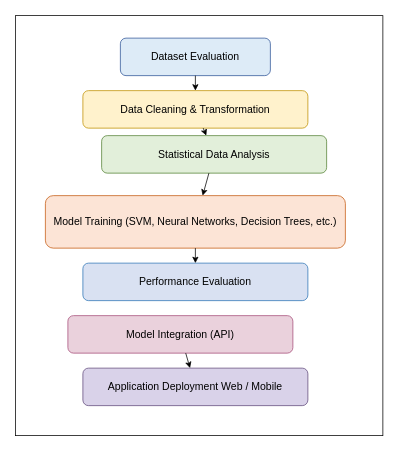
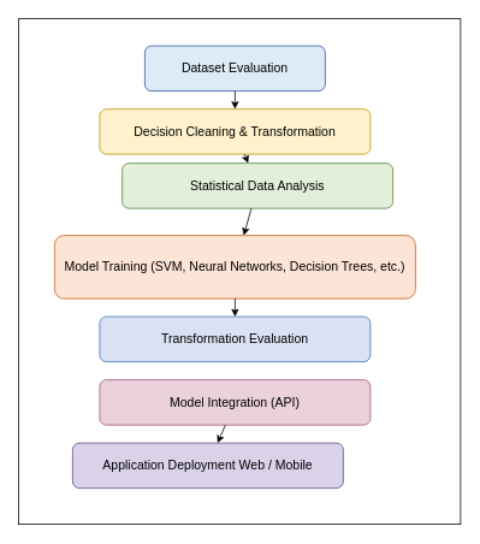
- <mxCell id="3" value="Data Cleaning &amp; Transformation" style="shape=rectangle;whiteSpace=wrap;rounded=1;fillColor=#FFF2CC;strokeColor=#BF9000;fontSize=14;" parent="1" vertex="1"><mxGeometry x="110" y="120" width="300" height="50" as="geometry" /></mxCell>
+ <mxCell id="3" value="Decision Cleaning &amp; Transformation" style="shape=rectangle;whiteSpace=wrap;rounded=1;fillColor=#FFF2CC;strokeColor=#BF9000;fontSize=14;" parent="1" vertex="1"><mxGeometry x="110" y="120" width="300" height="50" as="geometry" /></mxCell>
- <mxCell id="6" value="Performance Evaluation" style="shape=rectangle;whiteSpace=wrap;rounded=1;fillColor=#D9E1F2;strokeColor=#2E75B6;fontSize=14;" parent="1" vertex="1"><mxGeometry x="110" y="350" width="300" height="50" as="geometry" /></mxCell>
+ <mxCell id="6" value="Transformation Evaluation" style="shape=rectangle;whiteSpace=wrap;rounded=1;fillColor=#D9E1F2;strokeColor=#2E75B6;fontSize=14;" parent="1" vertex="1"><mxGeometry x="110" y="350" width="300" height="50" as="geometry" /></mxCell>
- <mxCell id="7" value="Model Integration (API)" style="shape=rectangle;whiteSpace=wrap;rounded=1;fillColor=#EAD1DC;strokeColor=#A64D79;fontSize=14;" parent="1" vertex="1"><mxGeometry x="90" y="420" width="300" height="50" as="geometry" /></mxCell>
+ <mxCell id="7" value="Model Integration (API)" style="shape=rectangle;whiteSpace=wrap;rounded=1;fillColor=#EAD1DC;strokeColor=#A64D79;fontSize=14;" parent="1" vertex="1"><mxGeometry x="110" y="420" width="300" height="50" as="geometry" /></mxCell>
- <mxCell id="8" value="Application Deployment Web / Mobile" style="shape=rectangle;whiteSpace=wrap;rounded=1;fillColor=#D9D2E9;strokeColor=#604A7B;fontSize=14;" parent="1" vertex="1"><mxGeometry x="110" y="490" width="300" height="50" as="geometry" /></mxCell>
+ <mxCell id="8" value="Application Deployment Web / Mobile" style="shape=rectangle;whiteSpace=wrap;rounded=1;fillColor=#D9D2E9;strokeColor=#604A7B;fontSize=14;" parent="1" vertex="1"><mxGeometry x="80" y="490" width="300" height="50" as="geometry" /></mxCell>
